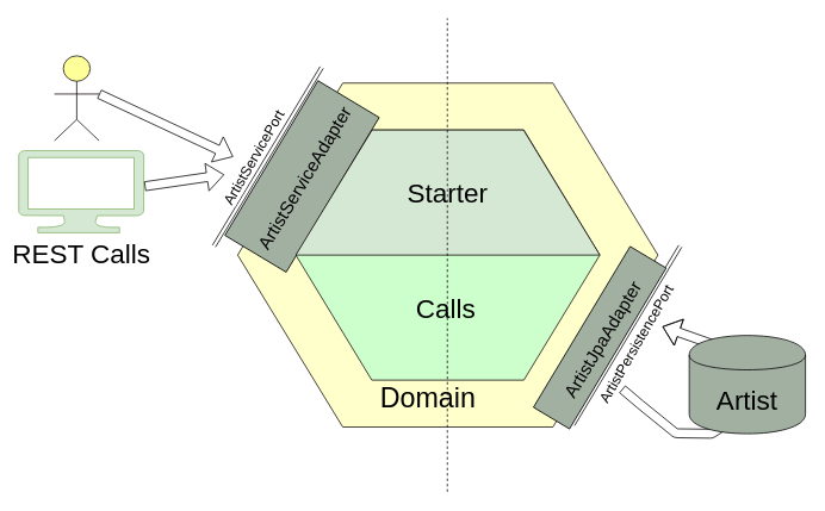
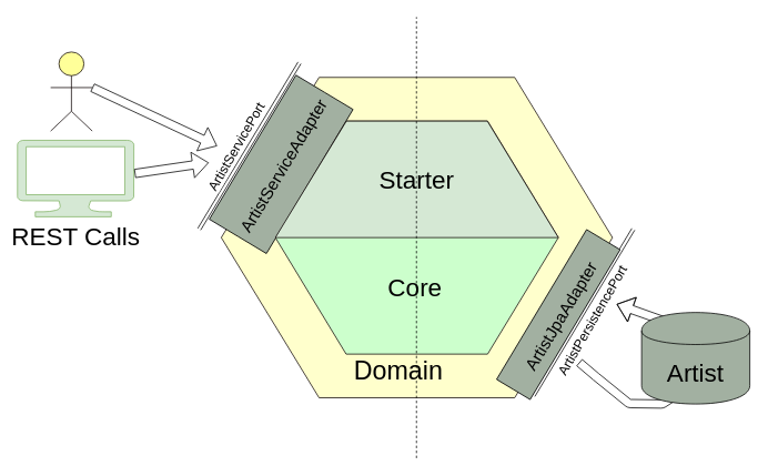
- <mxCell id="4" value="Calls" style="rounded=0;whiteSpace=wrap;html=1;fontSize=30;fillColor=none;strokeColor=none;" parent="1" vertex="1"><mxGeometry x="438" y="315" width="120" height="60" as="geometry" /></mxCell>
+ <mxCell id="4" value="Core" style="rounded=0;whiteSpace=wrap;html=1;fontSize=30;fillColor=none;strokeColor=none;" parent="1" vertex="1"><mxGeometry x="438" y="315" width="120" height="60" as="geometry" /></mxCell>
